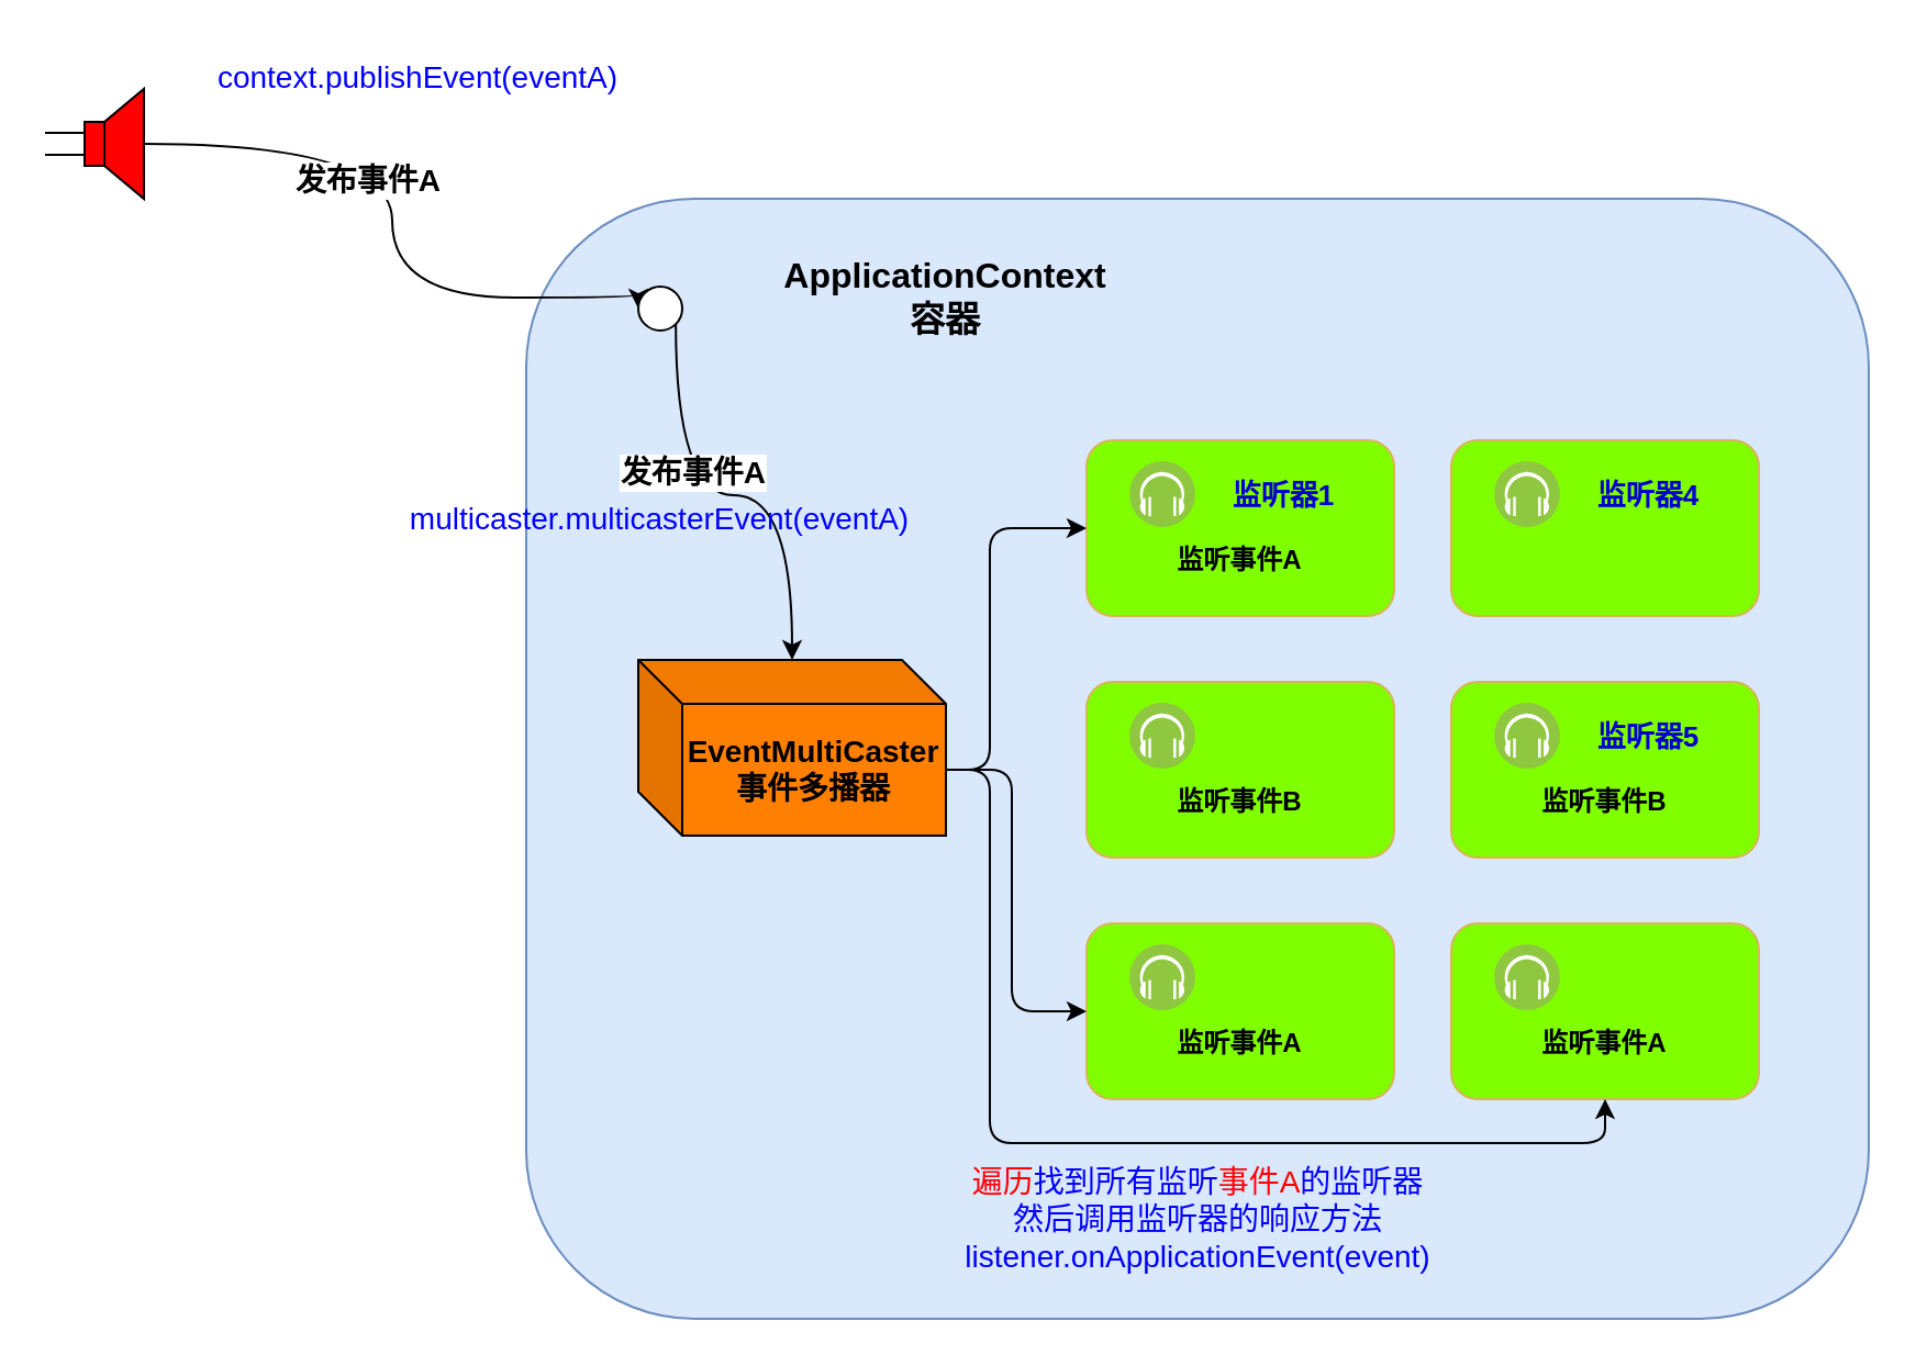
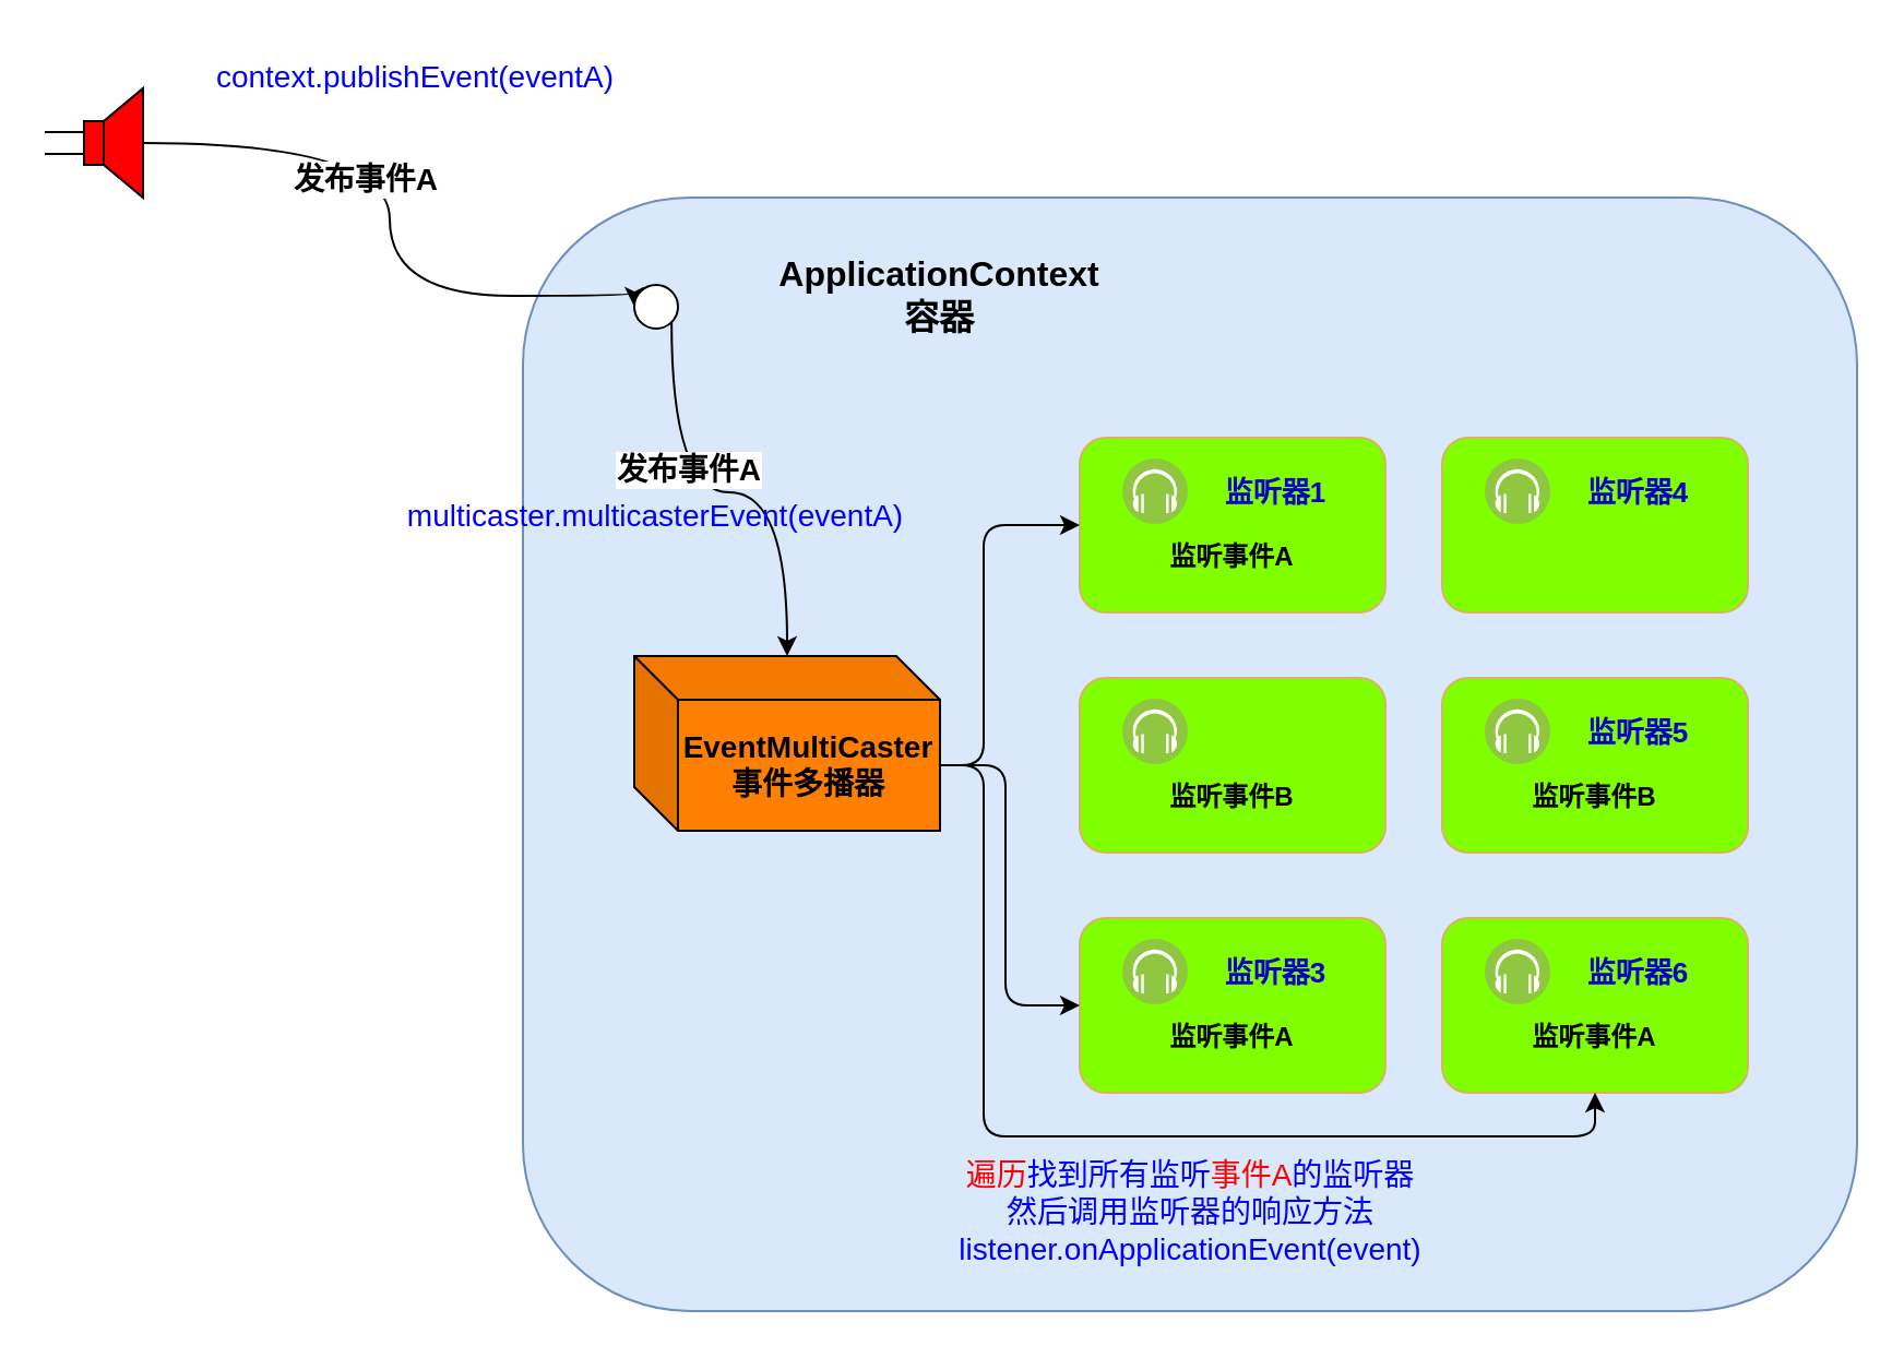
+ <mxCell id="13" value="&lt;b&gt;&lt;font color=&quot;#0000cc&quot; style=&quot;font-size: 13px;&quot;&gt;监听器3&lt;/font&gt;&lt;/b&gt;" style="text;html=1;strokeColor=none;fillColor=none;align=center;verticalAlign=middle;whiteSpace=wrap;rounded=0;" parent="1" vertex="1"><mxGeometry x="554" y="430" width="60" height="30" as="geometry" /></mxCell>
+ <mxCell id="24" value="&lt;b&gt;&lt;font color=&quot;#0000cc&quot; style=&quot;font-size: 13px;&quot;&gt;监听器6&lt;/font&gt;&lt;/b&gt;" style="text;html=1;strokeColor=none;fillColor=none;align=center;verticalAlign=middle;whiteSpace=wrap;rounded=0;" parent="1" vertex="1"><mxGeometry x="720" y="430" width="60" height="30" as="geometry" /></mxCell>
